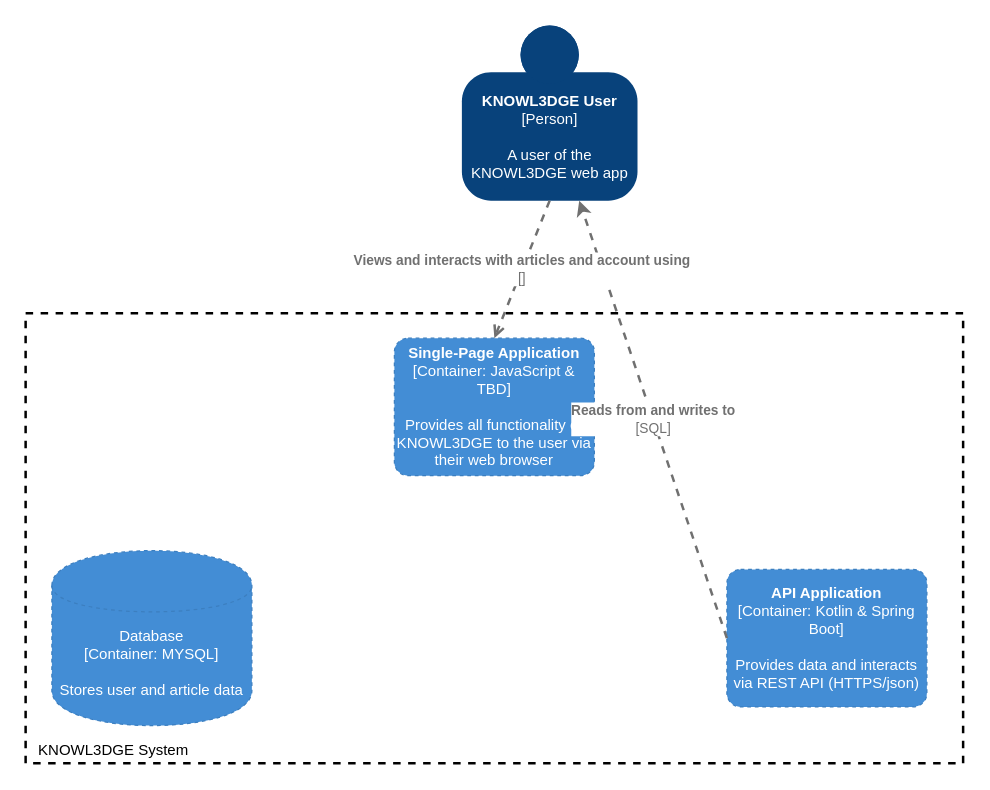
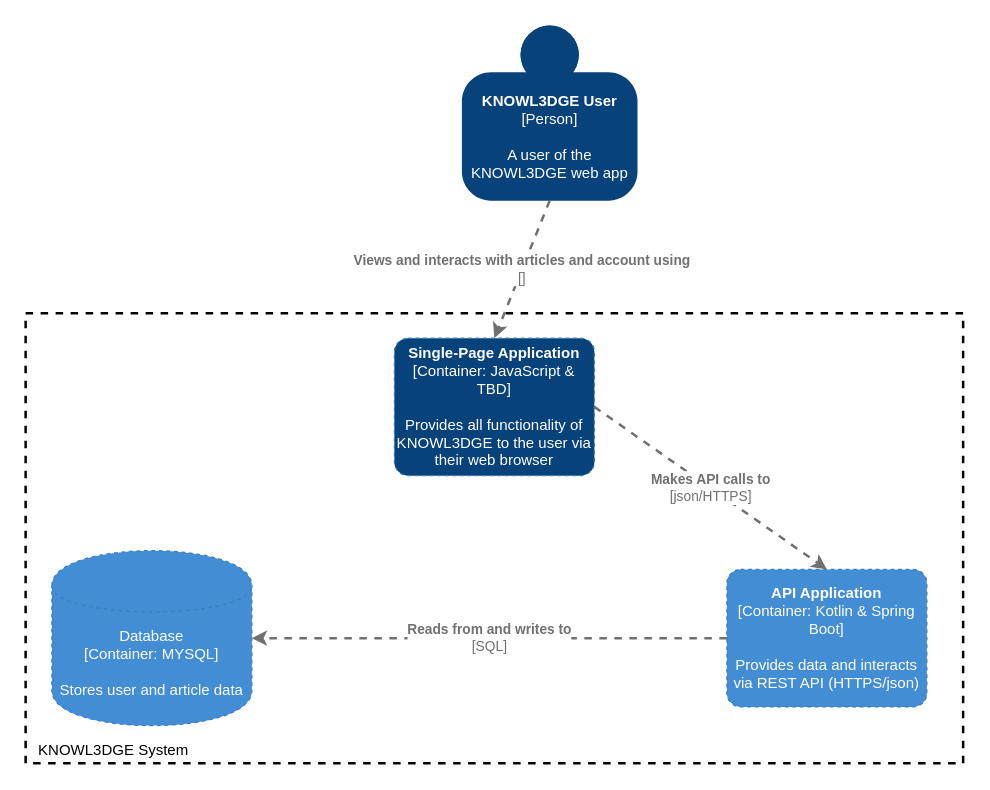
- <mxCell id="9" value="&lt;div style=&quot;text-align: left&quot;&gt;&lt;div style=&quot;text-align: center&quot;&gt;&lt;b&gt;Views and interacts with articles and account using&lt;/b&gt;&lt;/div&gt;&lt;div style=&quot;text-align: center&quot;&gt;[]&lt;/div&gt;&lt;/div&gt;" style="edgeStyle=none;rounded=0;html=1;entryX=0.5;entryY=0;jettySize=auto;orthogonalLoop=1;strokeColor=#707070;strokeWidth=2;fontColor=#707070;jumpStyle=none;dashed=1;metaEdit=1;metaData={&quot;c4Type&quot;:{&quot;editable&quot;:false}};exitX=0.5;exitY=1;exitDx=0;exitDy=0;exitPerimeter=0;entryDx=0;entryDy=0;entryPerimeter=0;endArrow=open;" edge="1" parent="1" source="3" target="6"><mxGeometry width="160" relative="1" as="geometry"><mxPoint x="511" y="340" as="sourcePoint" /><mxPoint x="671" y="340" as="targetPoint" /></mxGeometry></mxCell>
+ <mxCell id="9" value="&lt;div style=&quot;text-align: left&quot;&gt;&lt;div style=&quot;text-align: center&quot;&gt;&lt;b&gt;Views and interacts with articles and account using&lt;/b&gt;&lt;/div&gt;&lt;div style=&quot;text-align: center&quot;&gt;[]&lt;/div&gt;&lt;/div&gt;" style="edgeStyle=none;rounded=0;html=1;entryX=0.5;entryY=0;jettySize=auto;orthogonalLoop=1;strokeColor=#707070;strokeWidth=2;fontColor=#707070;jumpStyle=none;dashed=1;metaEdit=1;metaData={&quot;c4Type&quot;:{&quot;editable&quot;:false}};exitX=0.5;exitY=1;exitDx=0;exitDy=0;exitPerimeter=0;entryDx=0;entryDy=0;entryPerimeter=0;" edge="1" parent="1" source="3" target="6"><mxGeometry width="160" relative="1" as="geometry"><mxPoint x="511" y="340" as="sourcePoint" /><mxPoint x="671" y="340" as="targetPoint" /></mxGeometry></mxCell>
- <mxCell id="6" value="&lt;b&gt;Single-Page Application&lt;/b&gt;&lt;div&gt;[Container: JavaScript &amp; TBD]&lt;/div&gt;&lt;br&gt;&lt;div&gt;Provides all functionality of KNOWL3DGE to the user via their web browser&lt;/div&gt;" style="rounded=1;whiteSpace=wrap;html=1;labelBackgroundColor=none;fillColor=#438DD5;fontColor=#ffffff;align=center;arcSize=10;strokeColor=#3C7FC0;metaEdit=1;metaData={&quot;c4Type&quot;:{&quot;editable&quot;:false}};points=[[0.25,0,0],[0.5,0,0],[0.75,0,0],[1,0.25,0],[1,0.5,0],[1,0.75,0],[0.75,1,0],[0.5,1,0],[0.25,1,0],[0,0.75,0],[0,0.5,0],[0,0.25,0]];shadow=0;glass=0;dashed=1;sketch=0;" vertex="1" parent="1"><mxGeometry x="315" y="270" width="160" height="110.0" as="geometry" /></mxCell>
+ <mxCell id="6" value="&lt;b&gt;Single-Page Application&lt;/b&gt;&lt;div&gt;[Container: JavaScript &amp; TBD]&lt;/div&gt;&lt;br&gt;&lt;div&gt;Provides all functionality of KNOWL3DGE to the user via their web browser&lt;/div&gt;" style="rounded=1;whiteSpace=wrap;html=1;labelBackgroundColor=none;fillColor=#08427b;fontColor=#ffffff;align=center;arcSize=10;strokeColor=#3C7FC0;metaEdit=1;metaData={&quot;c4Type&quot;:{&quot;editable&quot;:false}};points=[[0.25,0,0],[0.5,0,0],[0.75,0,0],[1,0.25,0],[1,0.5,0],[1,0.75,0],[0.75,1,0],[0.5,1,0],[0.25,1,0],[0,0.75,0],[0,0.5,0],[0,0.25,0]];shadow=0;glass=0;dashed=1;sketch=0;" vertex="1" parent="1"><mxGeometry x="315" y="270" width="160" height="110.0" as="geometry" /></mxCell>
+ <mxCell id="8" value="&lt;div style=&quot;text-align: left&quot;&gt;&lt;div style=&quot;text-align: center&quot;&gt;&lt;b&gt;Makes API calls to&lt;/b&gt;&lt;/div&gt;&lt;div style=&quot;text-align: center&quot;&gt;[json/HTTPS]&lt;/div&gt;&lt;/div&gt;" style="edgeStyle=none;rounded=0;html=1;entryX=0.5;entryY=0;jettySize=auto;orthogonalLoop=1;strokeColor=#707070;strokeWidth=2;fontColor=#707070;jumpStyle=none;dashed=1;metaEdit=1;metaData={&quot;c4Type&quot;:{&quot;editable&quot;:false}};exitX=1;exitY=0.5;exitDx=0;exitDy=0;exitPerimeter=0;entryDx=0;entryDy=0;entryPerimeter=0;" edge="1" parent="1" source="6" target="4"><mxGeometry width="160" relative="1" as="geometry"><mxPoint x="521" y="410" as="sourcePoint" /><mxPoint x="681" y="410" as="targetPoint" /></mxGeometry></mxCell>
- <mxCell id="7" value="&lt;div style=&quot;text-align: left&quot;&gt;&lt;div style=&quot;text-align: center&quot;&gt;&lt;b&gt;Reads from and writes to&lt;/b&gt;&lt;/div&gt;&lt;div style=&quot;text-align: center&quot;&gt;[SQL]&lt;/div&gt;&lt;/div&gt;" style="edgeStyle=none;rounded=0;html=1;jettySize=auto;orthogonalLoop=1;strokeColor=#707070;strokeWidth=2;fontColor=#707070;jumpStyle=none;dashed=1;metaEdit=1;metaData={&quot;c4Type&quot;:{&quot;editable&quot;:false}};exitX=0;exitY=0.5;exitDx=0;exitDy=0;exitPerimeter=0;" edge="1" parent="1" source="4" target="3"><mxGeometry width="160" relative="1" as="geometry"><mxPoint x="304.5" y="490" as="sourcePoint" /><mxPoint x="464.5" y="490" as="targetPoint" /></mxGeometry></mxCell>
+ <mxCell id="7" value="&lt;div style=&quot;text-align: left&quot;&gt;&lt;div style=&quot;text-align: center&quot;&gt;&lt;b&gt;Reads from and writes to&lt;/b&gt;&lt;/div&gt;&lt;div style=&quot;text-align: center&quot;&gt;[SQL]&lt;/div&gt;&lt;/div&gt;" style="edgeStyle=none;rounded=0;html=1;entryX=1;entryY=0.5;jettySize=auto;orthogonalLoop=1;strokeColor=#707070;strokeWidth=2;fontColor=#707070;jumpStyle=none;dashed=1;metaEdit=1;metaData={&quot;c4Type&quot;:{&quot;editable&quot;:false}};exitX=0;exitY=0.5;exitDx=0;exitDy=0;exitPerimeter=0;entryDx=0;entryDy=0;entryPerimeter=0;" edge="1" parent="1" source="4" target="5"><mxGeometry width="160" relative="1" as="geometry"><mxPoint x="304.5" y="490" as="sourcePoint" /><mxPoint x="464.5" y="490" as="targetPoint" /></mxGeometry></mxCell>
